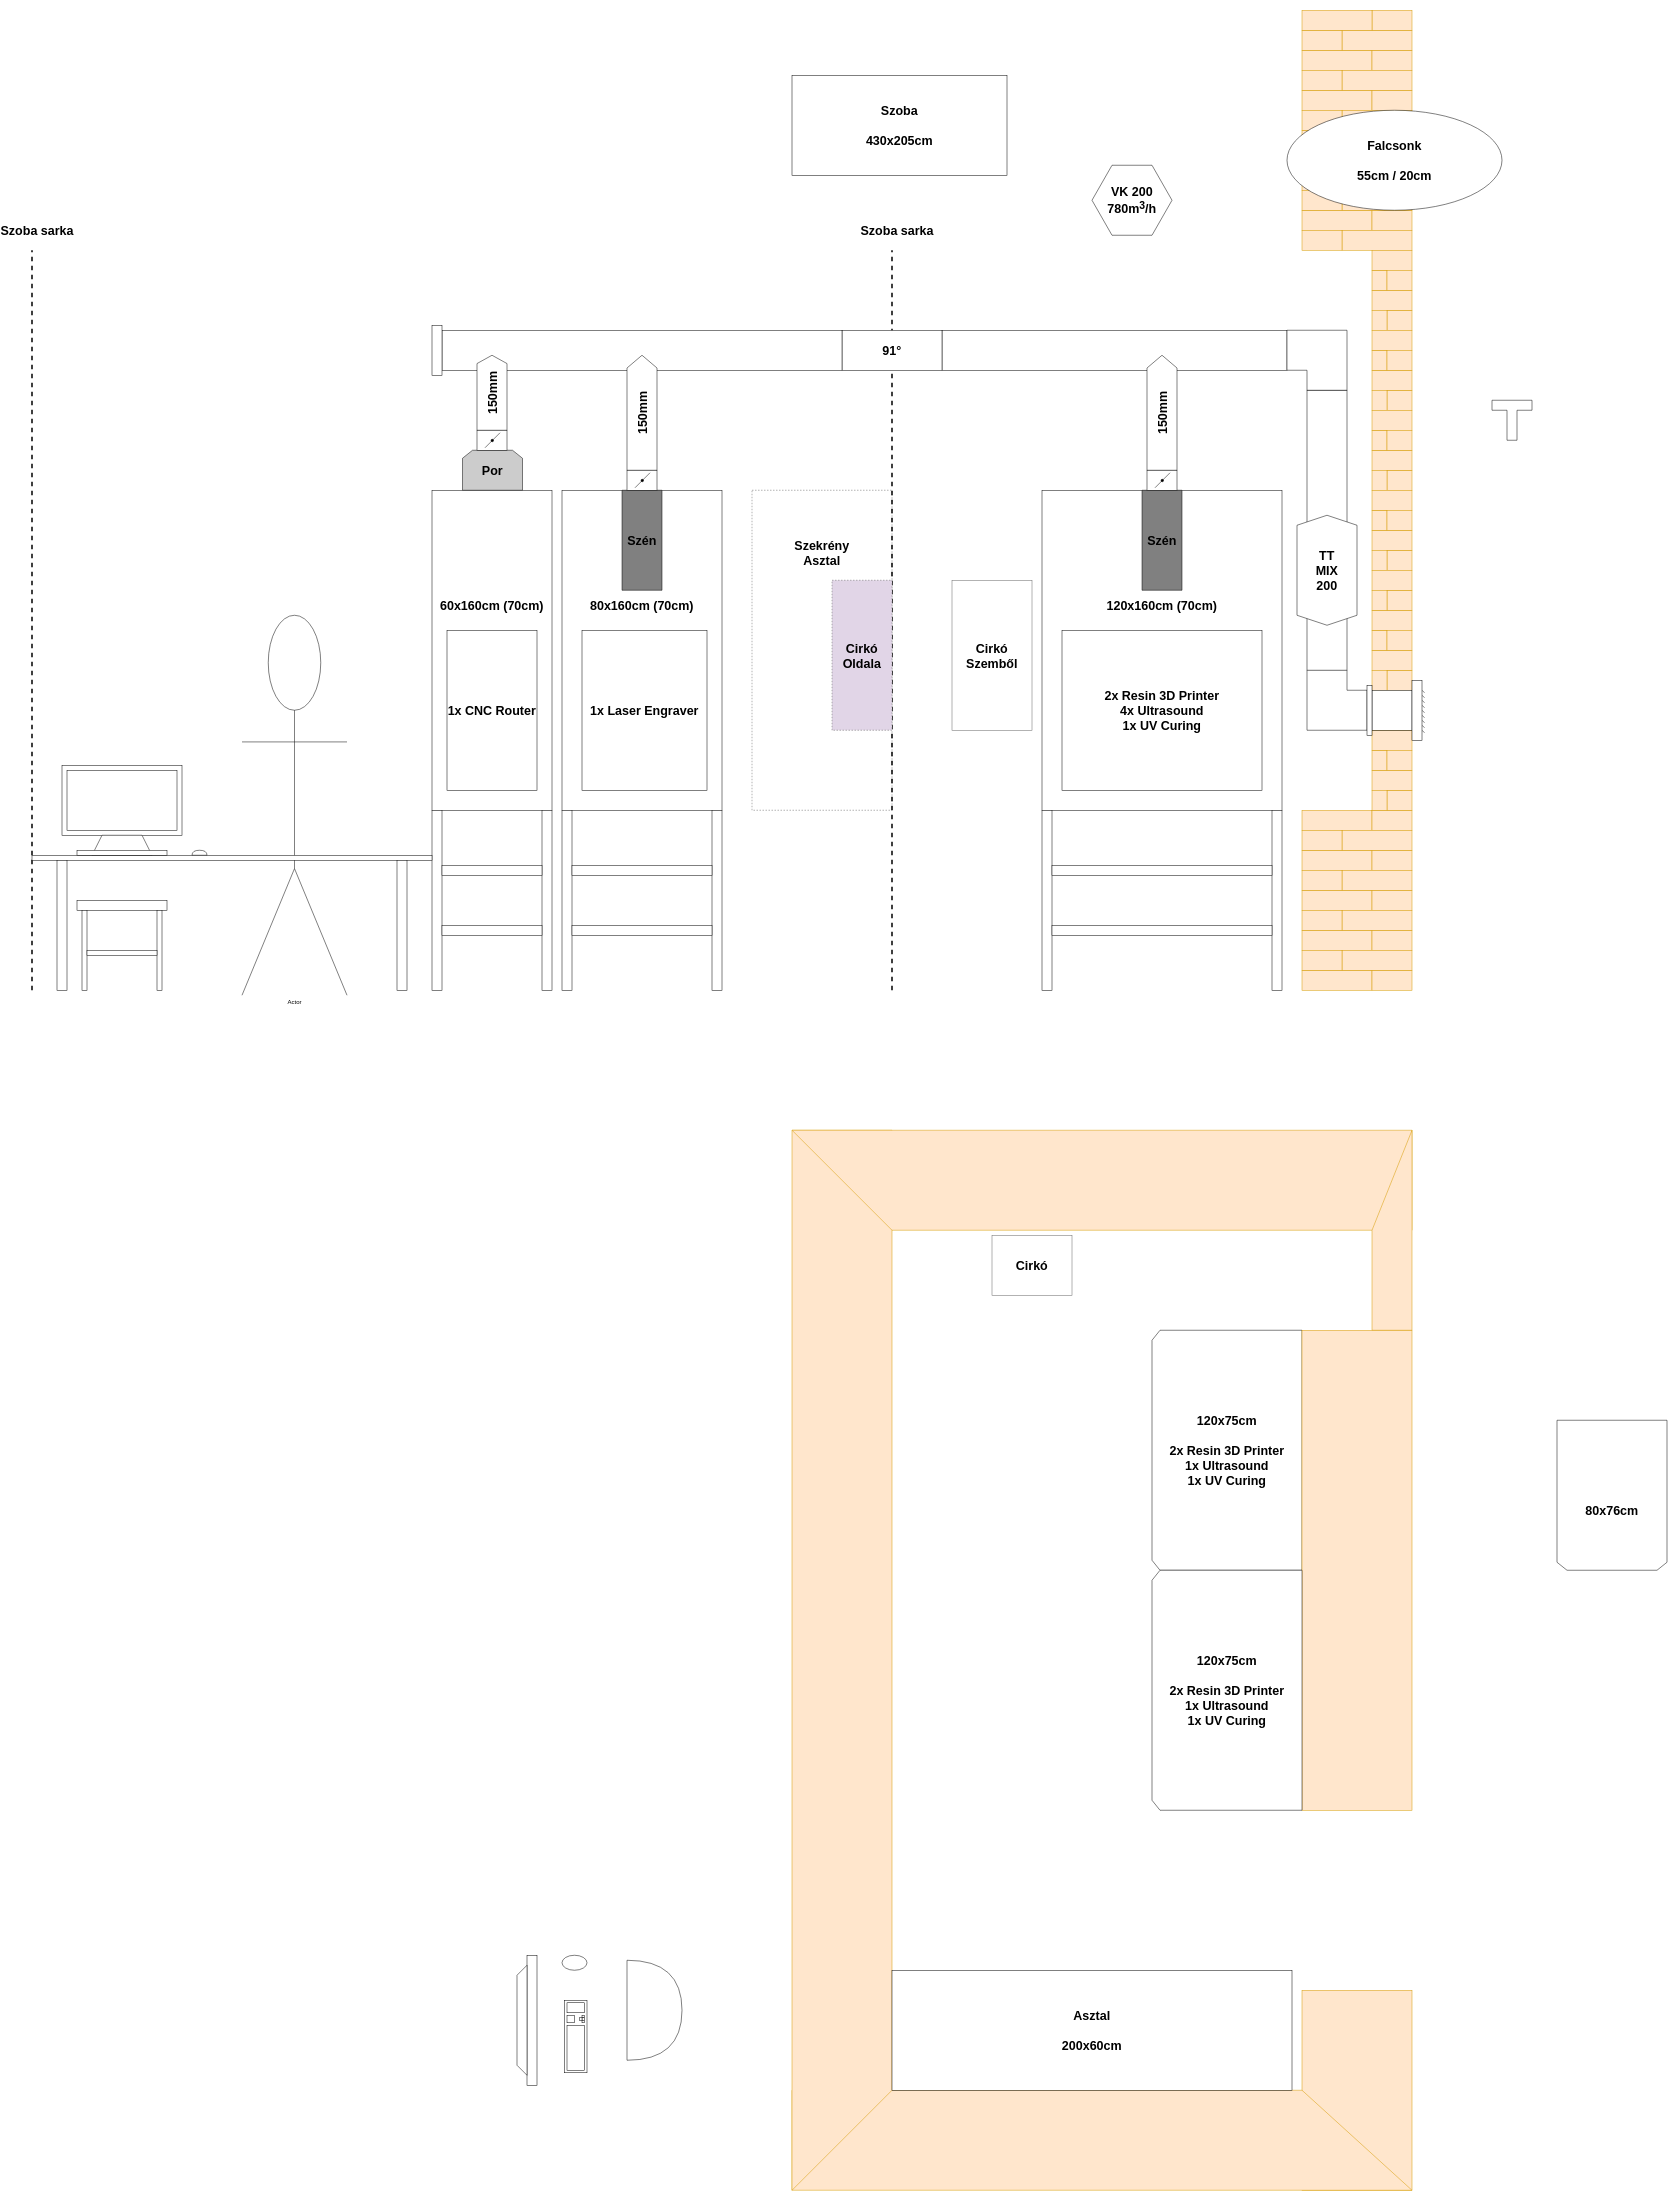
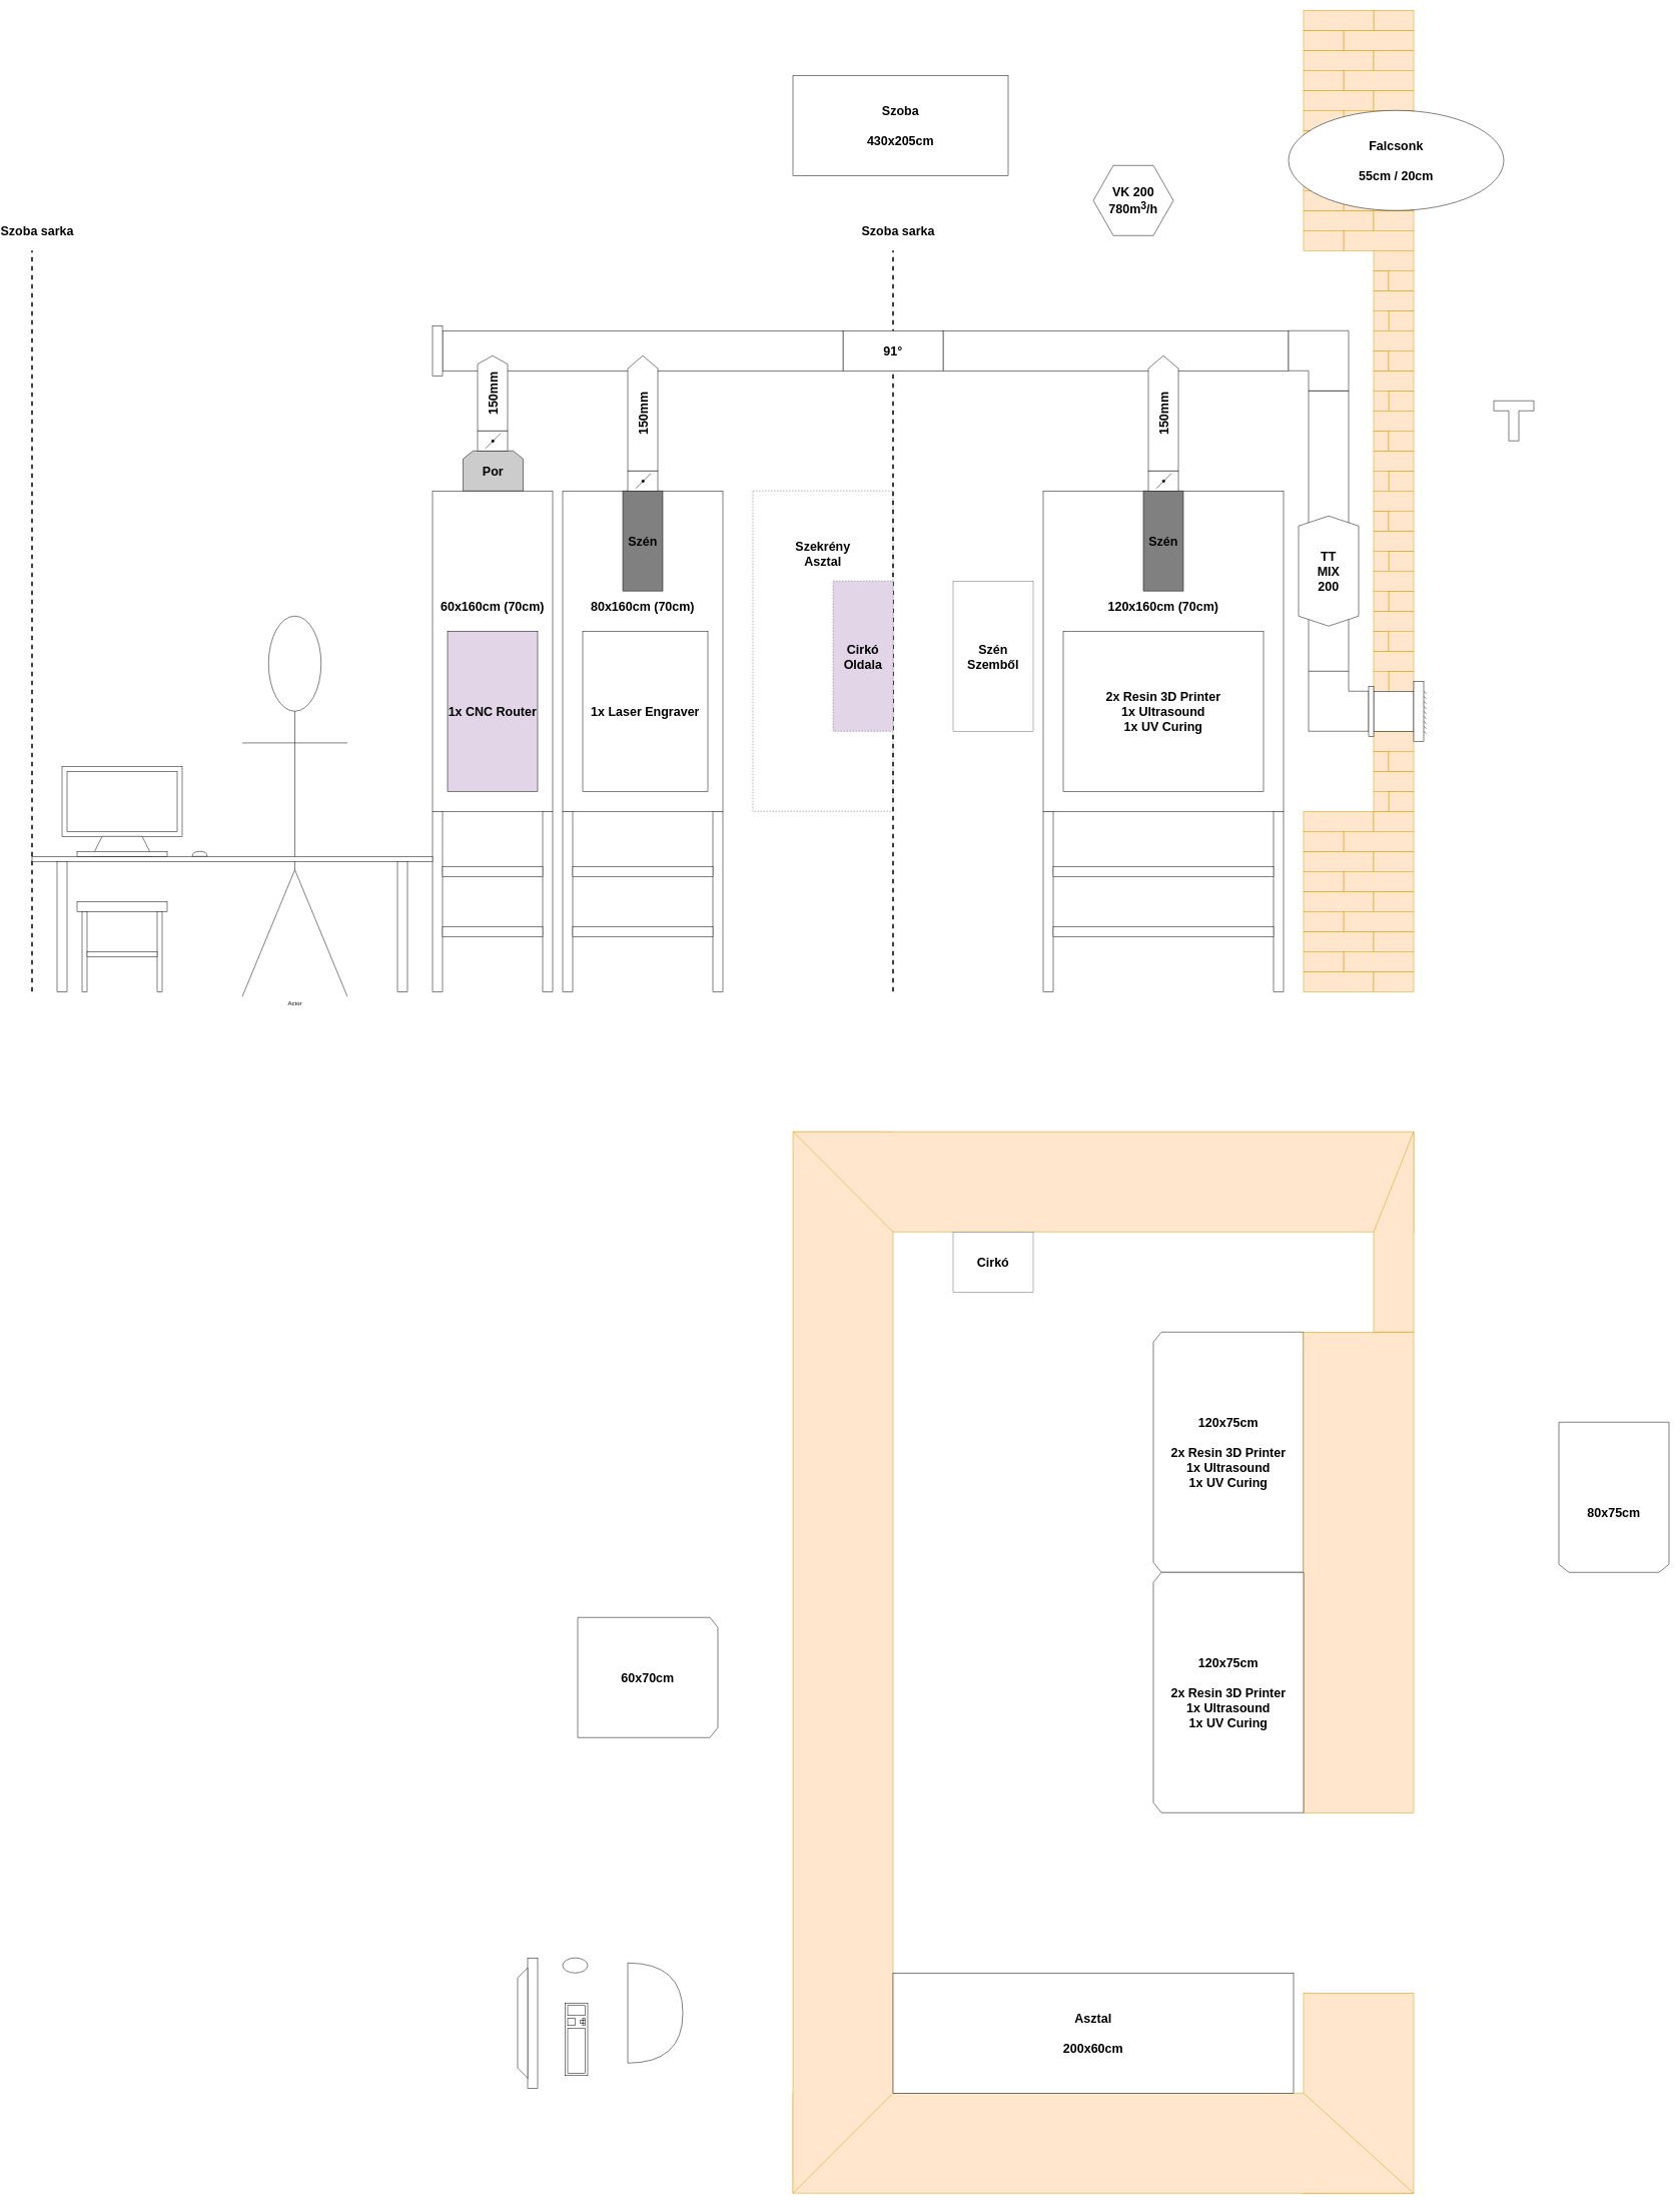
- <mxCell id="77" value="Cirkó&lt;br&gt;Szemből" style="rounded=0;whiteSpace=wrap;html=1;strokeColor=#666666;fillColor=#FFFFFF;fontSize=25;fontStyle=1" parent="1" vertex="1"><mxGeometry x="1860" y="1160" width="160" height="300" as="geometry" /></mxCell>
+ <mxCell id="77" value="Szén&lt;br&gt;Szemből" style="rounded=0;whiteSpace=wrap;html=1;strokeColor=#666666;fillColor=#FFFFFF;fontSize=25;fontStyle=1" parent="1" vertex="1"><mxGeometry x="1860" y="1160" width="160" height="300" as="geometry" /></mxCell>
- <mxCell id="87" value="1x CNC Router" style="rounded=0;whiteSpace=wrap;html=1;fontSize=25;fontStyle=1" parent="1" vertex="1"><mxGeometry x="850" y="1260" width="180" height="320" as="geometry" /></mxCell>
+ <mxCell id="87" value="1x CNC Router" style="rounded=0;whiteSpace=wrap;html=1;fontSize=25;fontStyle=1;fillColor=#e1d5e7;" parent="1" vertex="1"><mxGeometry x="850" y="1260" width="180" height="320" as="geometry" /></mxCell>
- <mxCell id="59" value="2x Resin 3D Printer&lt;br&gt;4x Ultrasound&lt;br&gt;1x UV Curing" style="rounded=0;whiteSpace=wrap;html=1;fontSize=25;fontStyle=1" parent="1" vertex="1"><mxGeometry x="2080" y="1260" width="400" height="320" as="geometry" /></mxCell>
+ <mxCell id="59" value="2x Resin 3D Printer&lt;br&gt;1x Ultrasound&lt;br&gt;1x UV Curing" style="rounded=0;whiteSpace=wrap;html=1;fontSize=25;fontStyle=1" parent="1" vertex="1"><mxGeometry x="2080" y="1260" width="400" height="320" as="geometry" /></mxCell>
- <mxCell id="107" value="Cirkó&lt;br&gt;" style="rounded=0;whiteSpace=wrap;html=1;strokeColor=#666666;fillColor=#FFFFFF;fontSize=25;fontStyle=1" parent="1" vertex="1"><mxGeometry x="1940" y="2470" width="160" height="120" as="geometry" /></mxCell>
+ <mxCell id="107" value="Cirkó&lt;br&gt;" style="rounded=0;whiteSpace=wrap;html=1;strokeColor=#666666;fillColor=#FFFFFF;fontSize=25;fontStyle=1" parent="1" vertex="1"><mxGeometry x="1860" y="2460" width="160" height="120" as="geometry" /></mxCell>
- <mxCell id="7" value="&lt;br&gt;&lt;br&gt;&lt;span style=&quot;color: rgb(0 , 0 , 0) ; font-family: &amp;#34;helvetica&amp;#34; ; font-size: 25px ; font-style: normal ; font-weight: 700 ; letter-spacing: normal ; text-align: center ; text-indent: 0px ; text-transform: none ; word-spacing: 0px ; background-color: rgb(255 , 255 , 255) ; display: inline ; float: none&quot;&gt;80x76cm&lt;/span&gt;&lt;br&gt;" style="shape=loopLimit;whiteSpace=wrap;html=1;strokeColor=#000000;fillColor=#FFFFFF;fontSize=25;align=center;direction=west;" parent="1" vertex="1"><mxGeometry x="3070" y="2840" width="220" height="300" as="geometry" /></mxCell>
+ <mxCell id="7" value="&lt;br&gt;&lt;br&gt;&lt;span style=&quot;color: rgb(0 , 0 , 0) ; font-family: &amp;#34;helvetica&amp;#34; ; font-size: 25px ; font-style: normal ; font-weight: 700 ; letter-spacing: normal ; text-align: center ; text-indent: 0px ; text-transform: none ; word-spacing: 0px ; background-color: rgb(255 , 255 , 255) ; display: inline ; float: none&quot;&gt;80x75cm&lt;/span&gt;&lt;br&gt;" style="shape=loopLimit;whiteSpace=wrap;html=1;strokeColor=#000000;fillColor=#FFFFFF;fontSize=25;align=center;direction=west;" parent="1" vertex="1"><mxGeometry x="3070" y="2840" width="220" height="300" as="geometry" /></mxCell>
+ <mxCell id="8" value="&#10;&#10;&lt;b style=&quot;color: rgb(0, 0, 0); font-family: helvetica; font-size: 25px; font-style: normal; letter-spacing: normal; text-align: center; text-indent: 0px; text-transform: none; word-spacing: 0px; background-color: rgb(255, 255, 255);&quot;&gt;60x70cm&lt;/b&gt;&#10;&#10;" style="shape=loopLimit;whiteSpace=wrap;html=1;strokeColor=#000000;fillColor=#FFFFFF;fontSize=25;align=center;direction=south;" parent="1" vertex="1"><mxGeometry x="1110" y="3230" width="280" height="240" as="geometry" /></mxCell>
